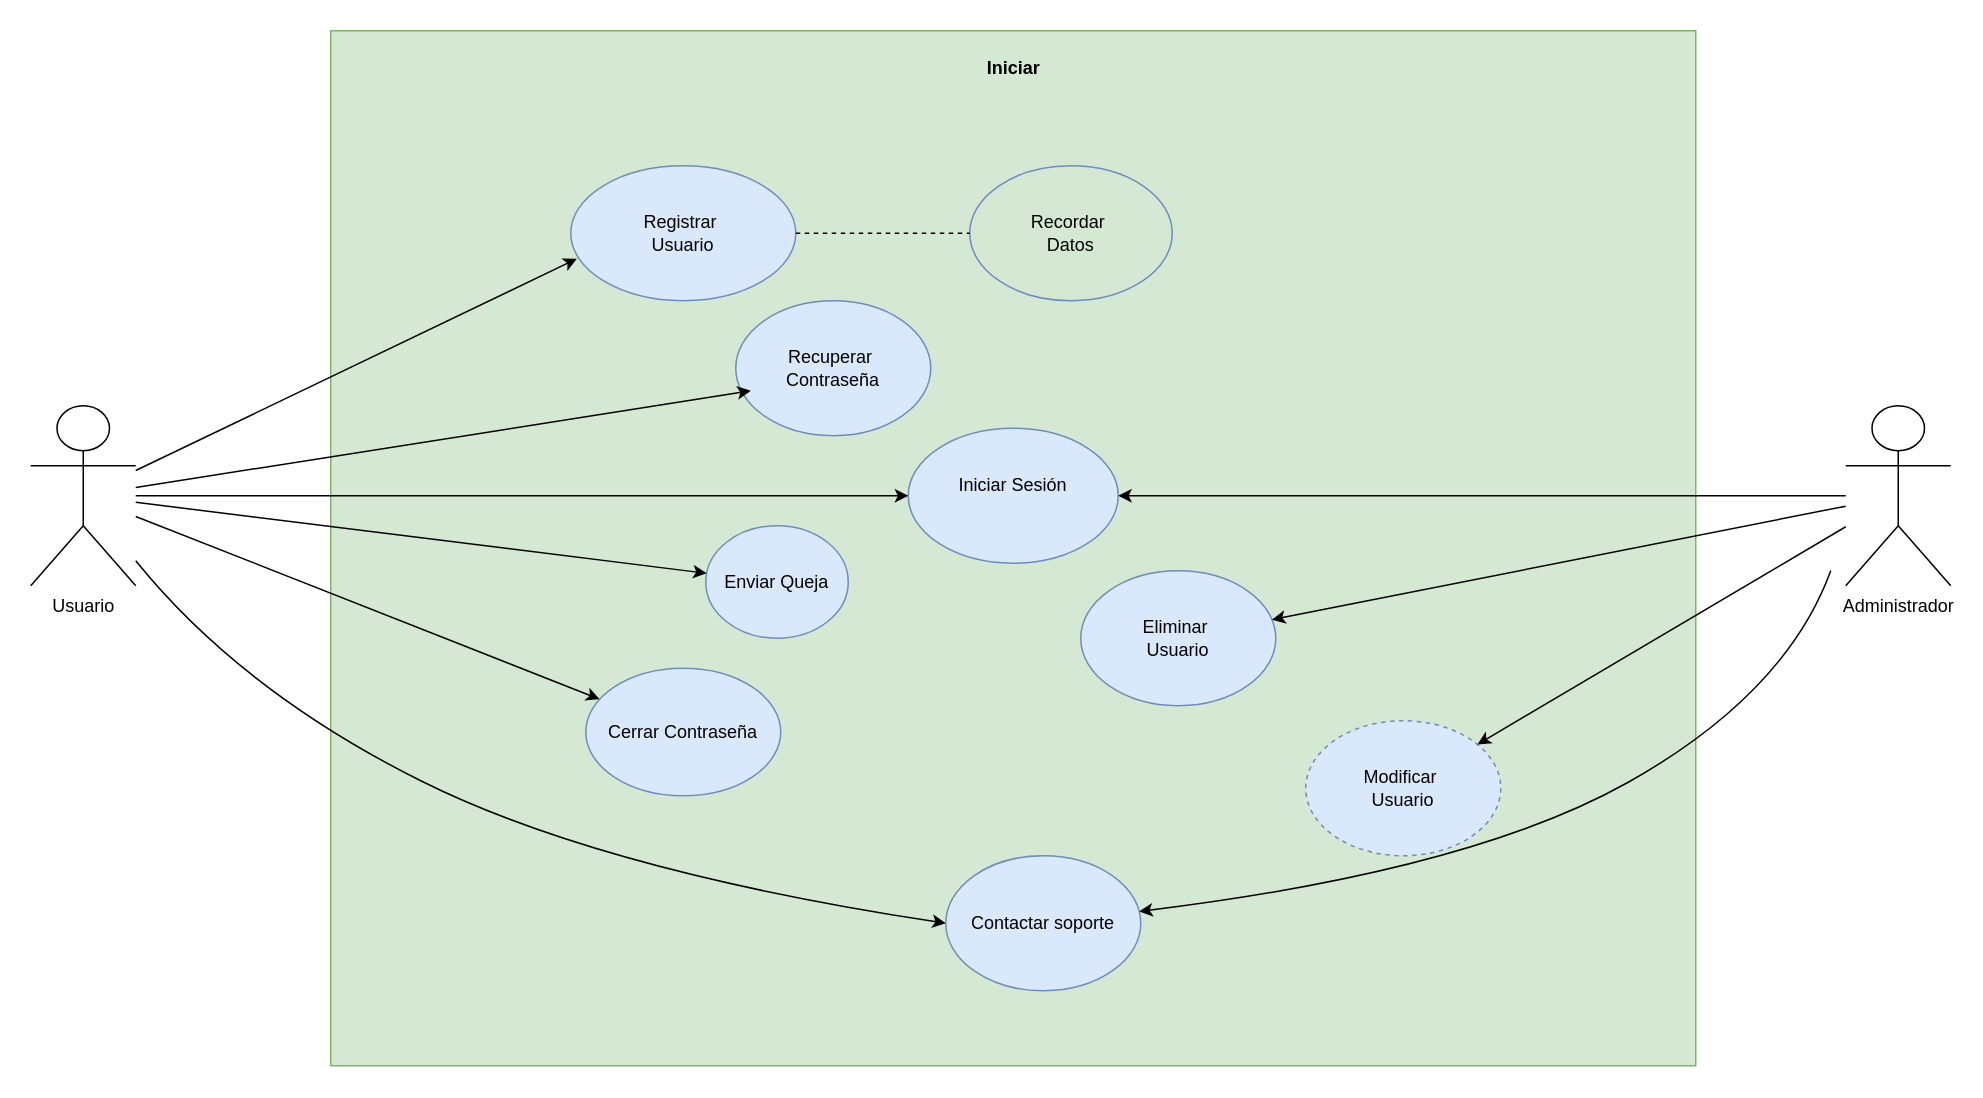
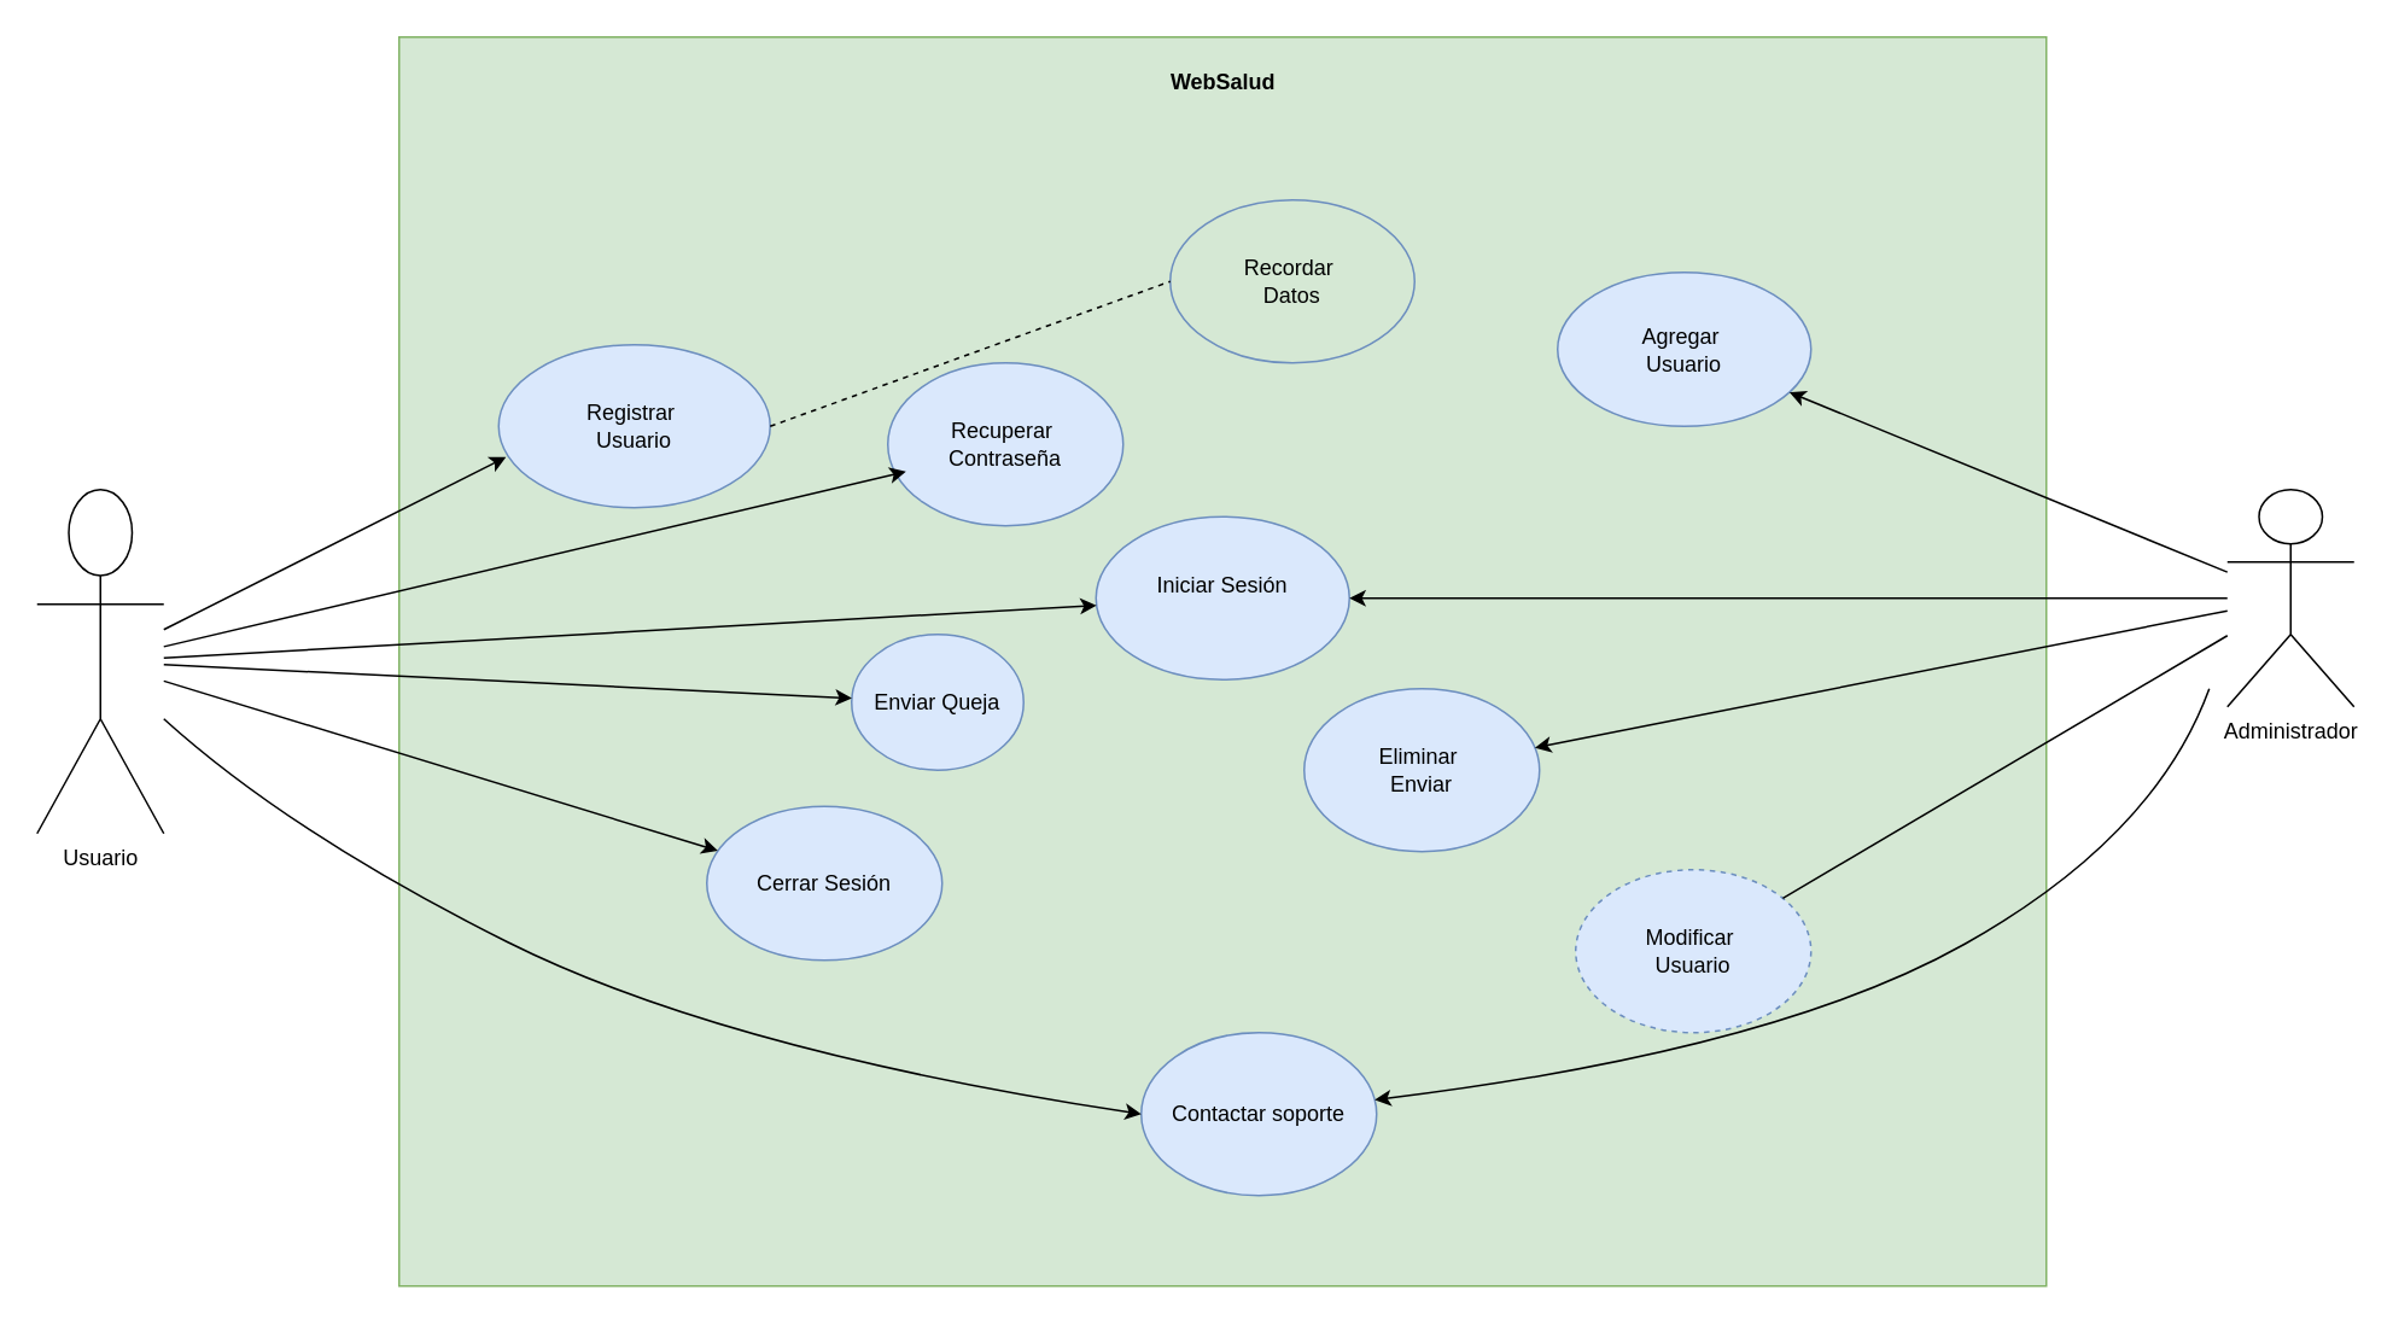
- <mxCell id="5" value="&lt;b&gt;Iniciar&lt;/b&gt;" style="text;html=1;align=center;verticalAlign=middle;resizable=0;points=[];autosize=1;strokeColor=none;fillColor=none;" vertex="1" parent="1"><mxGeometry x="635" y="30" width="80" height="30" as="geometry" /></mxCell>
+ <mxCell id="5" value="&lt;b&gt;WebSalud&lt;/b&gt;" style="text;html=1;align=center;verticalAlign=middle;resizable=0;points=[];autosize=1;strokeColor=none;fillColor=none;" vertex="1" parent="1"><mxGeometry x="635" y="30" width="80" height="30" as="geometry" /></mxCell>
- <mxCell id="8" value="Registrar&amp;nbsp;&lt;div&gt;Usuario&lt;/div&gt;" style="ellipse;whiteSpace=wrap;html=1;fillColor=#dae8fc;strokeColor=#6c8ebf;" vertex="1" parent="1"><mxGeometry x="380" y="110" width="150" height="90" as="geometry" /></mxCell>
+ <mxCell id="8" value="Registrar&amp;nbsp;&lt;div&gt;Usuario&lt;/div&gt;" style="ellipse;whiteSpace=wrap;html=1;fillColor=#dae8fc;strokeColor=#6c8ebf;" vertex="1" parent="1"><mxGeometry x="275" y="190" width="150" height="90" as="geometry" /></mxCell>
+ <mxCell id="18" value="Agregar&amp;nbsp;&lt;div&gt;Usuario&lt;/div&gt;" style="ellipse;whiteSpace=wrap;html=1;fillColor=#dae8fc;strokeColor=#6c8ebf;" vertex="1" parent="1"><mxGeometry x="860" y="150" width="140" height="85" as="geometry" /></mxCell>
+ <mxCell id="23" value="" style="edgeStyle=none;orthogonalLoop=1;jettySize=auto;html=1;rounded=0;" edge="1" parent="1" source="3" target="18"><mxGeometry width="100" relative="1" as="geometry"><mxPoint x="1210" y="300" as="sourcePoint" /><mxPoint x="1310" y="300" as="targetPoint" /><Array as="points" /></mxGeometry></mxCell>
- <mxCell id="2" value="Usuario&lt;div&gt;&lt;br&gt;&lt;/div&gt;" style="shape=umlActor;verticalLabelPosition=bottom;verticalAlign=top;html=1;outlineConnect=0;" vertex="1" parent="1"><mxGeometry x="20" y="270" width="70" height="120" as="geometry" /></mxCell>
+ <mxCell id="2" value="Usuario&lt;div&gt;&lt;br&gt;&lt;/div&gt;" style="shape=umlActor;verticalLabelPosition=bottom;verticalAlign=top;html=1;outlineConnect=0;" vertex="1" parent="1"><mxGeometry x="20" y="270" width="70" height="190" as="geometry" /></mxCell>
- <mxCell id="20" value="Eliminar&amp;nbsp;&lt;div&gt;Usuario&lt;/div&gt;" style="ellipse;whiteSpace=wrap;html=1;fillColor=#dae8fc;strokeColor=#6c8ebf;" vertex="1" parent="1"><mxGeometry x="720" y="380" width="130" height="90" as="geometry" /></mxCell>
+ <mxCell id="20" value="Eliminar&amp;nbsp;&lt;div&gt;Enviar&lt;/div&gt;" style="ellipse;whiteSpace=wrap;html=1;fillColor=#dae8fc;strokeColor=#6c8ebf;" vertex="1" parent="1"><mxGeometry x="720" y="380" width="130" height="90" as="geometry" /></mxCell>
- <mxCell id="11" value="Cerrar Contraseña" style="ellipse;whiteSpace=wrap;html=1;fillColor=#dae8fc;strokeColor=#6c8ebf;" vertex="1" parent="1"><mxGeometry x="390" y="445" width="130" height="85" as="geometry" /></mxCell>
+ <mxCell id="11" value="Cerrar Sesión" style="ellipse;whiteSpace=wrap;html=1;fillColor=#dae8fc;strokeColor=#6c8ebf;" vertex="1" parent="1"><mxGeometry x="390" y="445" width="130" height="85" as="geometry" /></mxCell>
- <mxCell id="21" value="" style="edgeStyle=none;orthogonalLoop=1;jettySize=auto;html=1;rounded=0;" edge="1" parent="1" source="3" target="19"><mxGeometry width="100" relative="1" as="geometry"><mxPoint x="1220" y="360" as="sourcePoint" /><mxPoint x="1320" y="360" as="targetPoint" /><Array as="points" /></mxGeometry></mxCell>
+ <mxCell id="21" value="" style="edgeStyle=none;orthogonalLoop=1;jettySize=auto;html=1;rounded=0;endArrow=none;" edge="1" parent="1" source="3" target="19"><mxGeometry width="100" relative="1" as="geometry"><mxPoint x="1220" y="360" as="sourcePoint" /><mxPoint x="1320" y="360" as="targetPoint" /><Array as="points" /></mxGeometry></mxCell>
